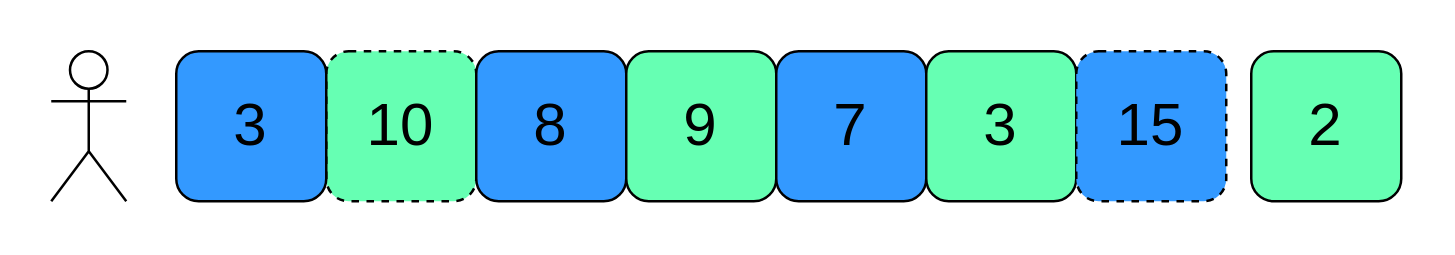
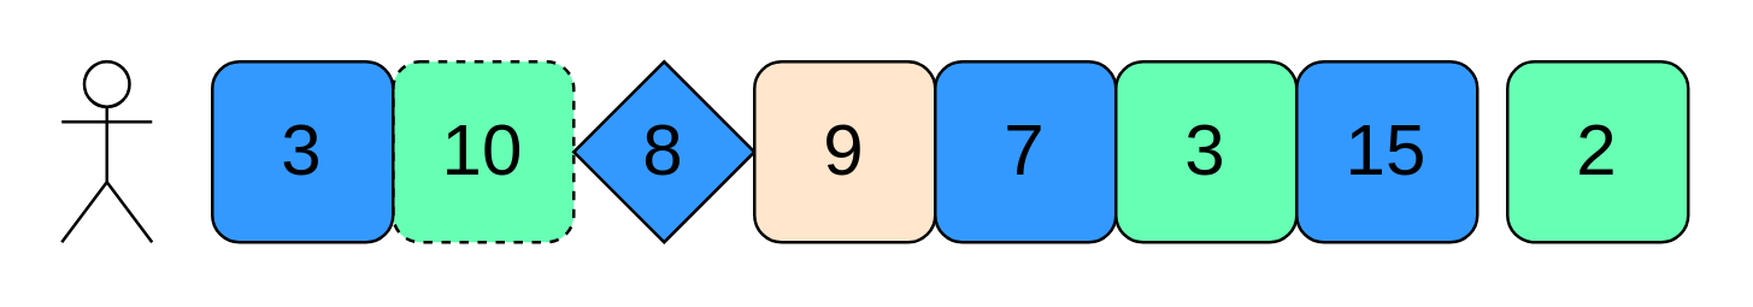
- <mxCell id="3" value="&lt;span style=&quot;font-size: 24px&quot;&gt;8&lt;/span&gt;" style="rounded=1;whiteSpace=wrap;html=1;fillColor=#3399FF;" vertex="1" parent="1"><mxGeometry x="190" y="20" width="60" height="60" as="geometry" /></mxCell>
+ <mxCell id="3" value="&lt;span style=&quot;font-size: 24px&quot;&gt;8&lt;/span&gt;" style="rhombus;whiteSpace=wrap;html=1;fillColor=#3399FF;" vertex="1" parent="1"><mxGeometry x="190" y="20" width="60" height="60" as="geometry" /></mxCell>
- <mxCell id="4" value="&lt;span style=&quot;font-size: 24px&quot;&gt;9&lt;/span&gt;" style="rounded=1;whiteSpace=wrap;html=1;fillColor=#66FFB3;" vertex="1" parent="1"><mxGeometry x="250" y="20" width="60" height="60" as="geometry" /></mxCell>
+ <mxCell id="4" value="&lt;span style=&quot;font-size: 24px&quot;&gt;9&lt;/span&gt;" style="rounded=1;whiteSpace=wrap;html=1;fillColor=#ffe6cc;" vertex="1" parent="1"><mxGeometry x="250" y="20" width="60" height="60" as="geometry" /></mxCell>
- <mxCell id="7" value="&lt;font style=&quot;font-size: 24px&quot;&gt;15&lt;/font&gt;" style="rounded=1;whiteSpace=wrap;html=1;fillColor=#3399FF;dashed=1;" vertex="1" parent="1"><mxGeometry x="430" y="20" width="60" height="60" as="geometry" /></mxCell>
+ <mxCell id="7" value="&lt;font style=&quot;font-size: 24px&quot;&gt;15&lt;/font&gt;" style="rounded=1;whiteSpace=wrap;html=1;fillColor=#3399FF;" vertex="1" parent="1"><mxGeometry x="430" y="20" width="60" height="60" as="geometry" /></mxCell>
